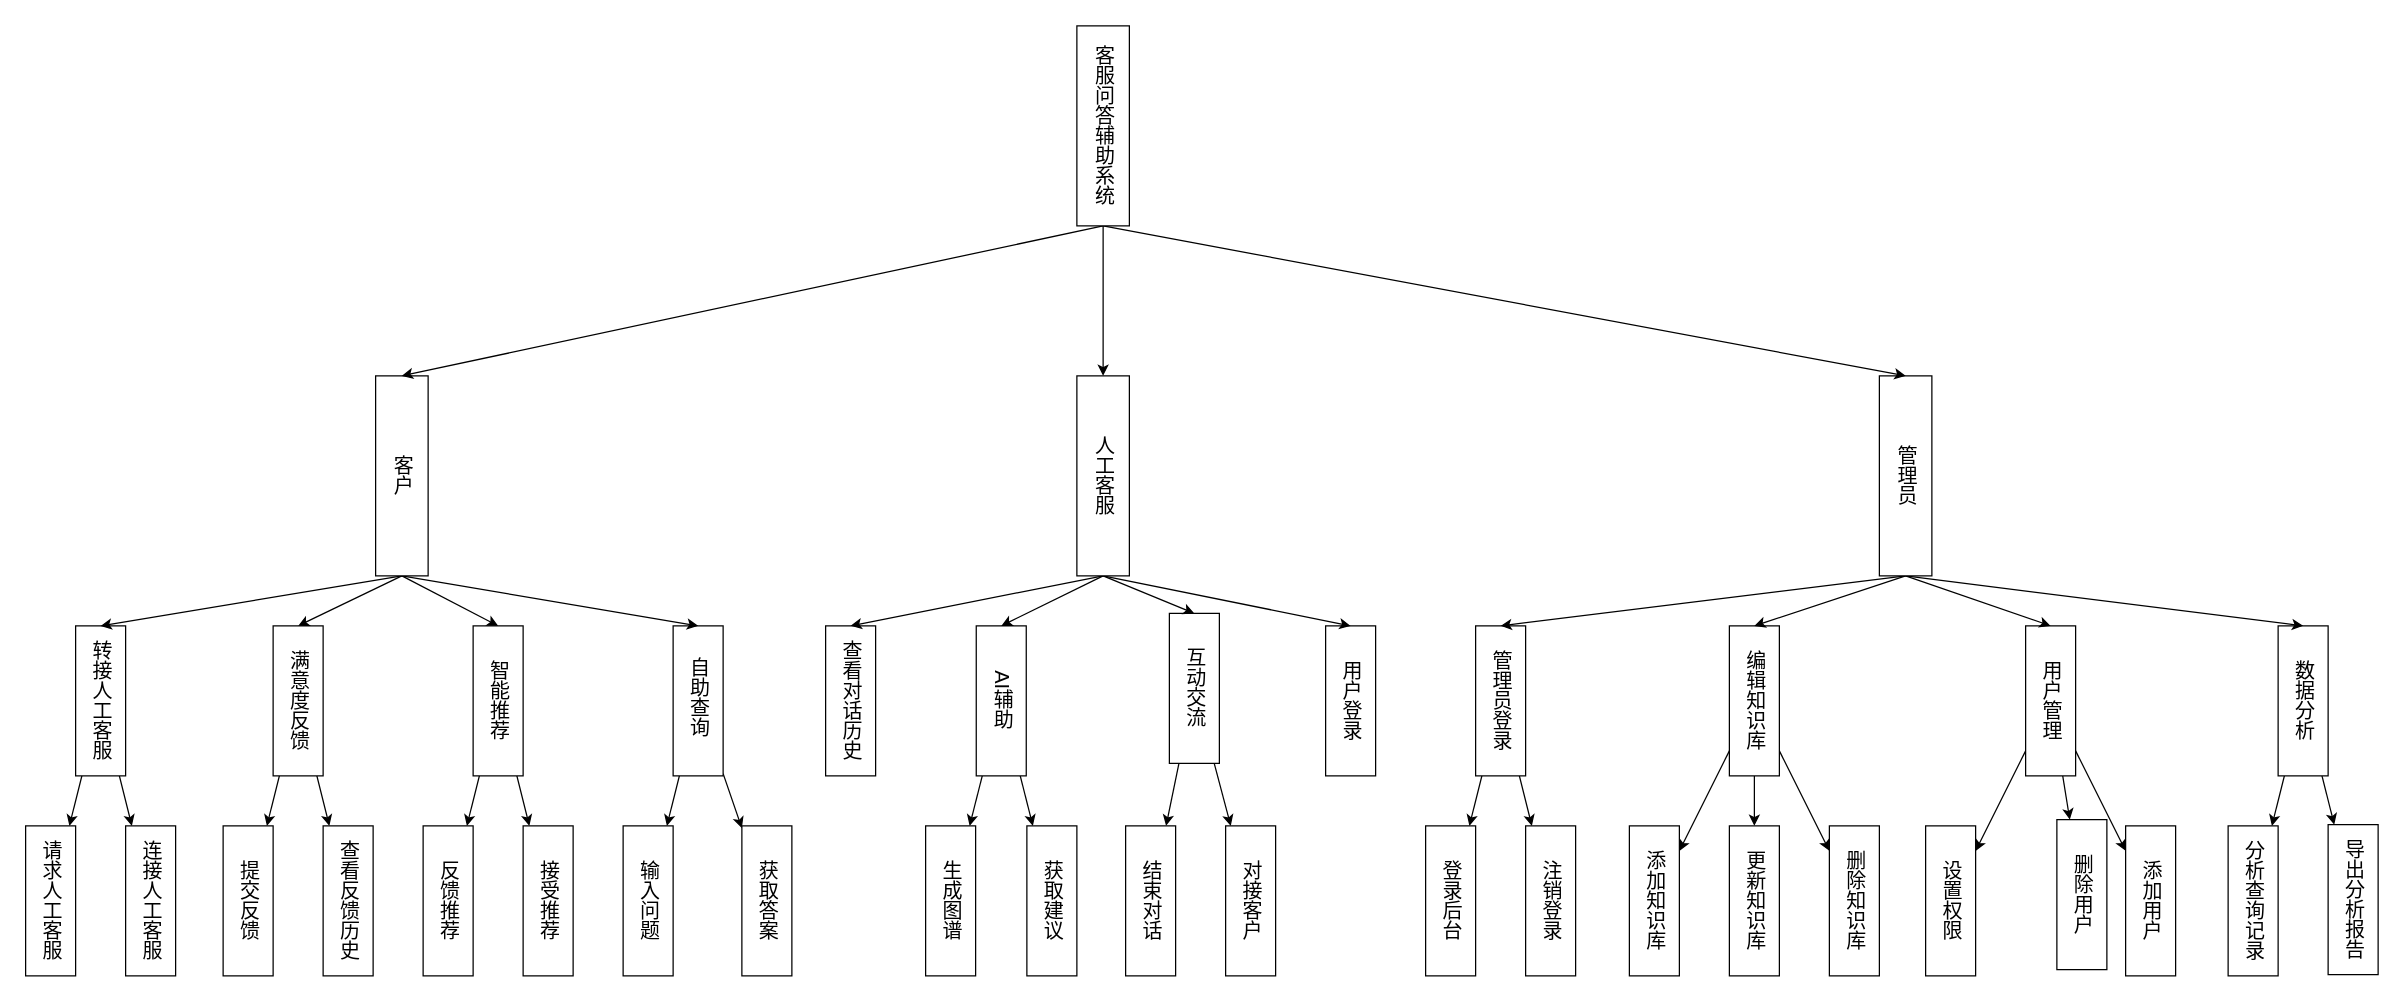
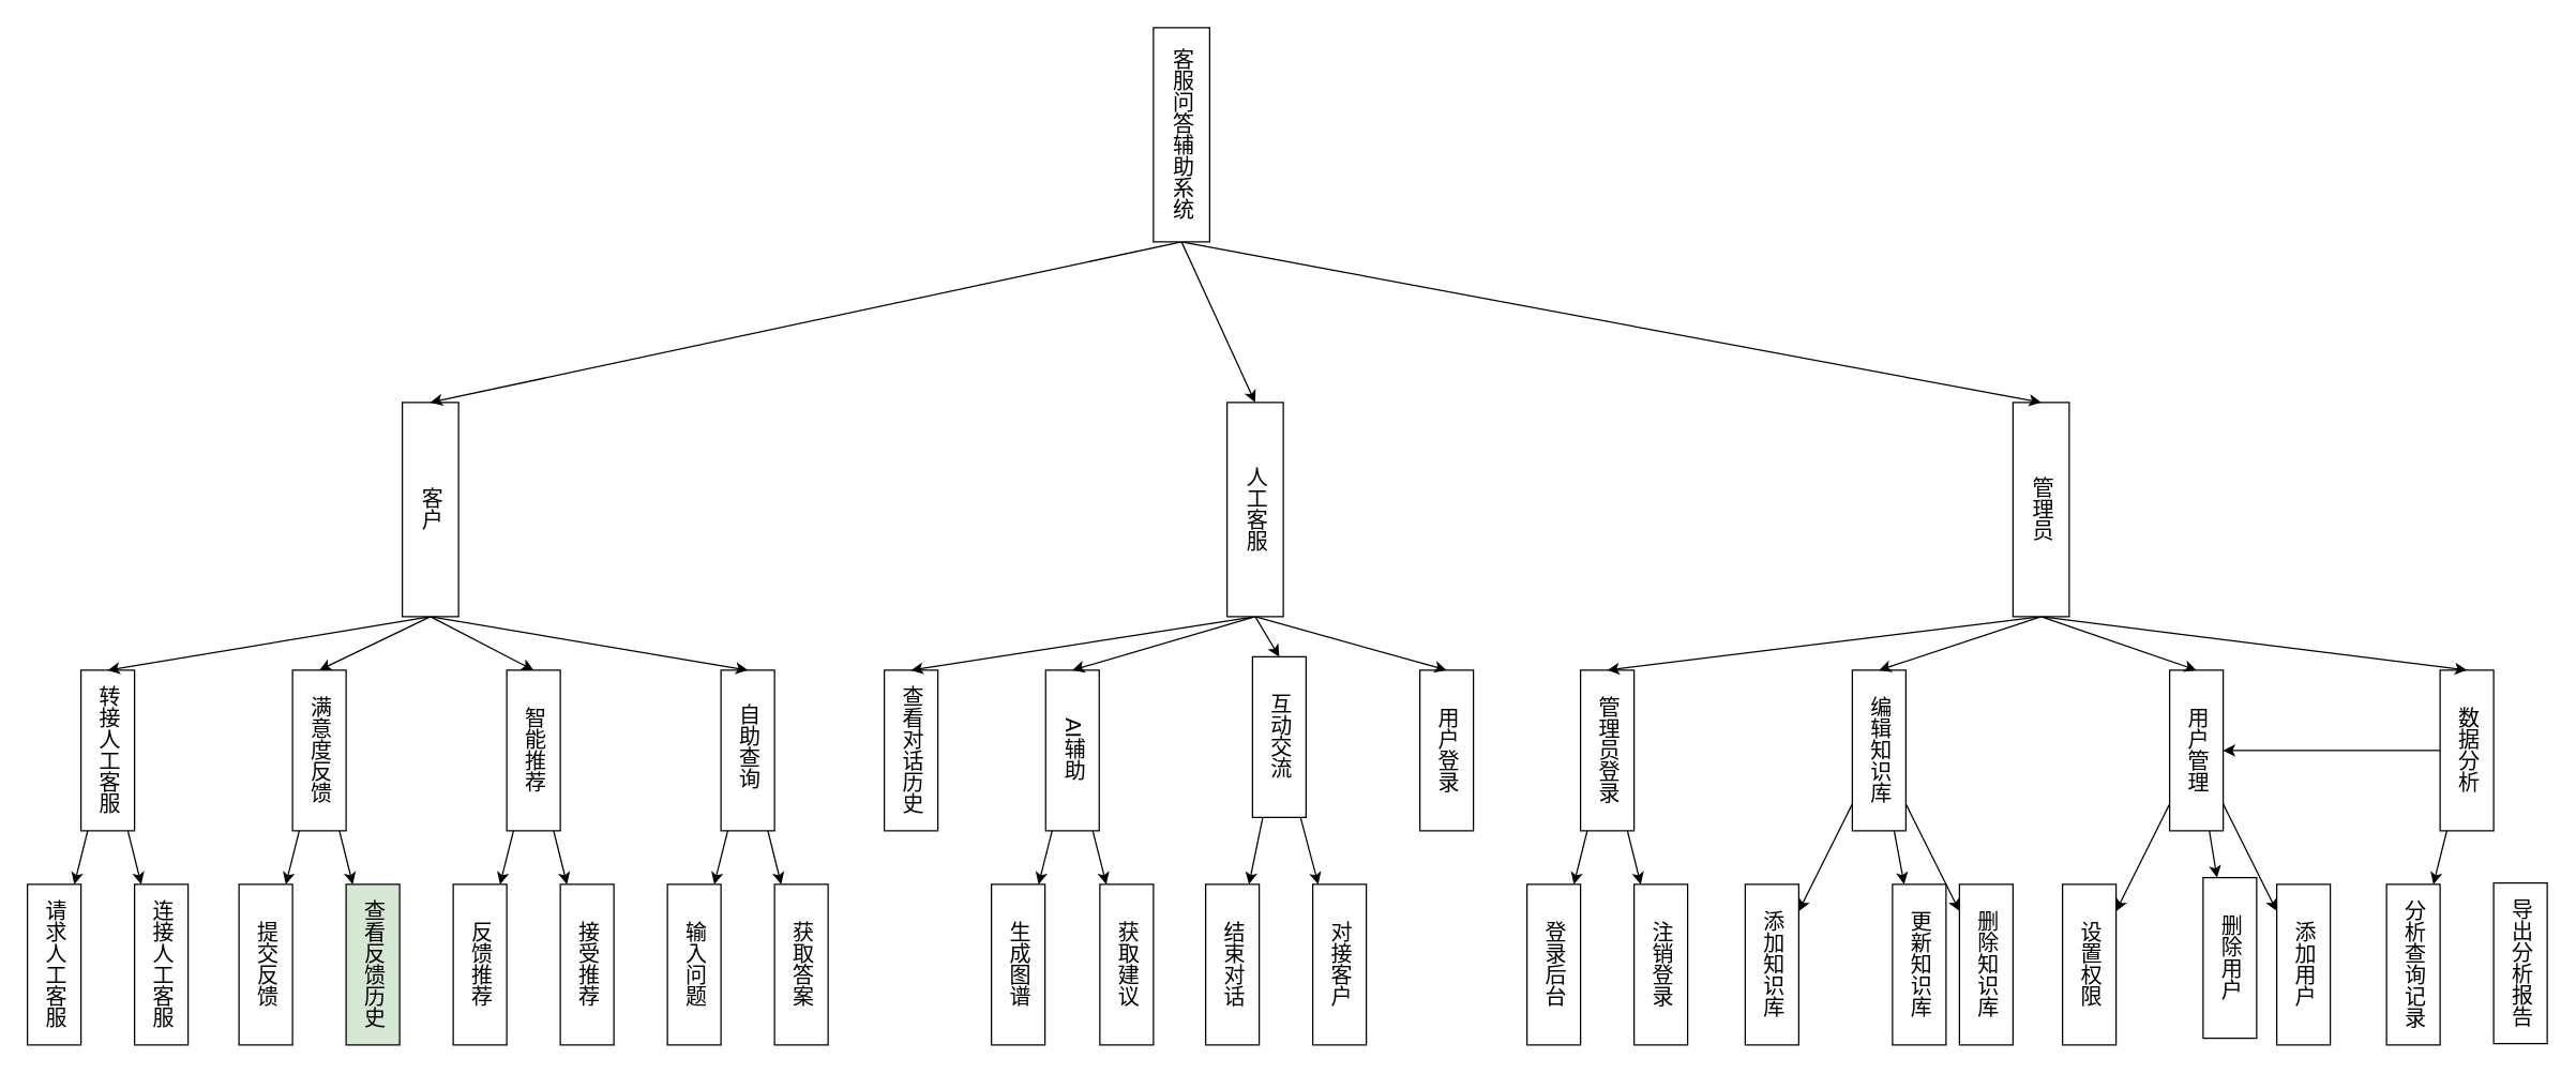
- <mxCell id="72" value="人工客服" style="rounded=0;whiteSpace=wrap;html=1;textDirection=vertical-lr;fontSize=16;" vertex="1" parent="1"><mxGeometry x="861" y="300" width="42" height="160" as="geometry" /></mxCell>
+ <mxCell id="72" value="人工客服" style="rounded=0;whiteSpace=wrap;html=1;textDirection=vertical-lr;fontSize=16;" vertex="1" parent="1"><mxGeometry x="916" y="300" width="42" height="160" as="geometry" /></mxCell>
- <mxCell id="34" style="edgeStyle=none;html=1;fontSize=16;" parent="1" source="35" target="37" edge="1"><mxGeometry relative="1" as="geometry" /></mxCell>
+ <mxCell id="34" style="edgeStyle=none;html=1;fontSize=16;" parent="1" source="35" target="41" edge="1"><mxGeometry relative="1" as="geometry" /></mxCell>
- <mxCell id="20" value="查看反馈历史" style="rounded=0;html=1;whiteSpace=wrap;horizontal=1;align=center;textDirection=vertical-lr;fontSize=16;" parent="1" vertex="1"><mxGeometry x="258" y="660" width="40" height="120" as="geometry" /></mxCell>
+ <mxCell id="20" value="查看反馈历史" style="rounded=0;html=1;whiteSpace=wrap;horizontal=1;align=center;textDirection=vertical-lr;fontSize=16;fillColor=#d5e8d4;" parent="1" vertex="1"><mxGeometry x="258" y="660" width="40" height="120" as="geometry" /></mxCell>
- <mxCell id="6" value="获取答案" style="rounded=0;html=1;whiteSpace=wrap;horizontal=1;align=center;textDirection=vertical-lr;fontSize=16;" parent="1" vertex="1"><mxGeometry x="593" y="660" width="40" height="120" as="geometry" /></mxCell>
+ <mxCell id="6" value="获取答案" style="rounded=0;html=1;whiteSpace=wrap;horizontal=1;align=center;textDirection=vertical-lr;fontSize=16;" parent="1" vertex="1"><mxGeometry x="578" y="660" width="40" height="120" as="geometry" /></mxCell>
- <mxCell id="53" value="更新知识库" style="rounded=0;html=1;whiteSpace=wrap;horizontal=1;align=center;textDirection=vertical-lr;fontSize=16;" parent="1" vertex="1"><mxGeometry x="1383" y="660" width="40" height="120" as="geometry" /></mxCell>
+ <mxCell id="53" value="更新知识库" style="rounded=0;html=1;whiteSpace=wrap;horizontal=1;align=center;textDirection=vertical-lr;fontSize=16;" parent="1" vertex="1"><mxGeometry x="1413" y="660" width="40" height="120" as="geometry" /></mxCell>
